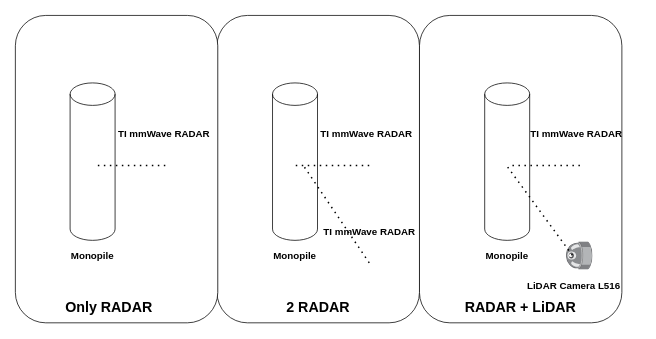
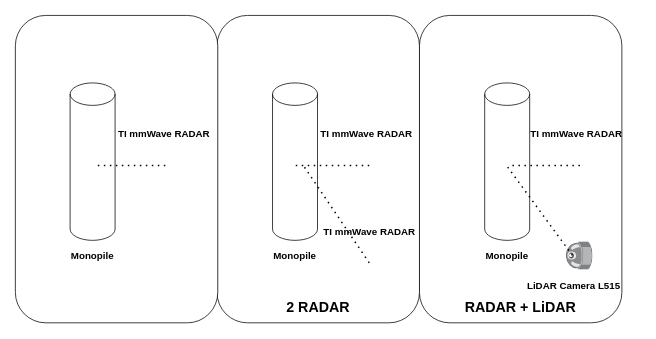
- <mxCell id="30" value="&lt;font style=&quot;font-size: 13px&quot;&gt;&lt;b&gt;LiDAR Camera L516&lt;/b&gt;&lt;/font&gt;" style="text;html=1;strokeColor=none;fillColor=none;align=center;verticalAlign=middle;whiteSpace=wrap;rounded=0;" vertex="1" parent="1"><mxGeometry x="680" y="370" width="170" height="20" as="geometry" /></mxCell>
+ <mxCell id="30" value="&lt;font style=&quot;font-size: 13px&quot;&gt;&lt;b&gt;LiDAR Camera L515&lt;/b&gt;&lt;/font&gt;" style="text;html=1;strokeColor=none;fillColor=none;align=center;verticalAlign=middle;whiteSpace=wrap;rounded=0;" vertex="1" parent="1"><mxGeometry x="680" y="370" width="170" height="20" as="geometry" /></mxCell>
- <mxCell id="32" value="&lt;b&gt;&lt;font style=&quot;font-size: 19px&quot;&gt;Only RADAR&lt;/font&gt;&lt;/b&gt;" style="text;html=1;strokeColor=none;fillColor=none;align=center;verticalAlign=middle;whiteSpace=wrap;rounded=0;" vertex="1" parent="1"><mxGeometry x="50" y="400" width="190" height="20" as="geometry" /></mxCell>
